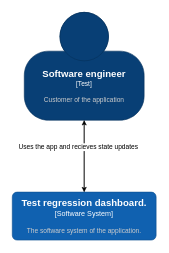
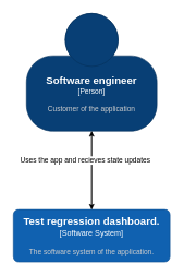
- <mxCell id="3" value="&lt;font style=&quot;font-size: 16px&quot;&gt;&lt;b&gt;Software engineer&lt;/b&gt;&lt;/font&gt;&lt;div&gt;[Test]&lt;/div&gt;&lt;br&gt;&lt;div&gt;&lt;font style=&quot;font-size: 11px&quot;&gt;&lt;font color=&quot;#cccccc&quot;&gt;Customer of the application&lt;/font&gt;&lt;/div&gt;" style="html=1;fontSize=11;dashed=0;whiteSpace=wrap;fillColor=#083F75;strokeColor=#06315C;fontColor=#ffffff;shape=mxgraph.c4.person2;align=center;metaEdit=1;points=[[0.5,0,0],[1,0.5,0],[1,0.75,0],[0.75,1,0],[0.5,1,0],[0.25,1,0],[0,0.75,0],[0,0.5,0]];resizable=0;" parent="1" vertex="1"><mxGeometry x="40" y="20" width="200" height="180" as="geometry" /></mxCell>
+ <mxCell id="3" value="&lt;font style=&quot;font-size: 16px&quot;&gt;&lt;b&gt;Software engineer&lt;/b&gt;&lt;/font&gt;&lt;div&gt;[Person]&lt;/div&gt;&lt;br&gt;&lt;div&gt;&lt;font style=&quot;font-size: 11px&quot;&gt;&lt;font color=&quot;#cccccc&quot;&gt;Customer of the application&lt;/font&gt;&lt;/div&gt;" style="html=1;fontSize=11;dashed=0;whiteSpace=wrap;fillColor=#083F75;strokeColor=#06315C;fontColor=#ffffff;shape=mxgraph.c4.person2;align=center;metaEdit=1;points=[[0.5,0,0],[1,0.5,0],[1,0.75,0],[0.75,1,0],[0.5,1,0],[0.25,1,0],[0,0.75,0],[0,0.5,0]];resizable=0;" parent="1" vertex="1"><mxGeometry x="40" y="20" width="200" height="180" as="geometry" /></mxCell>
